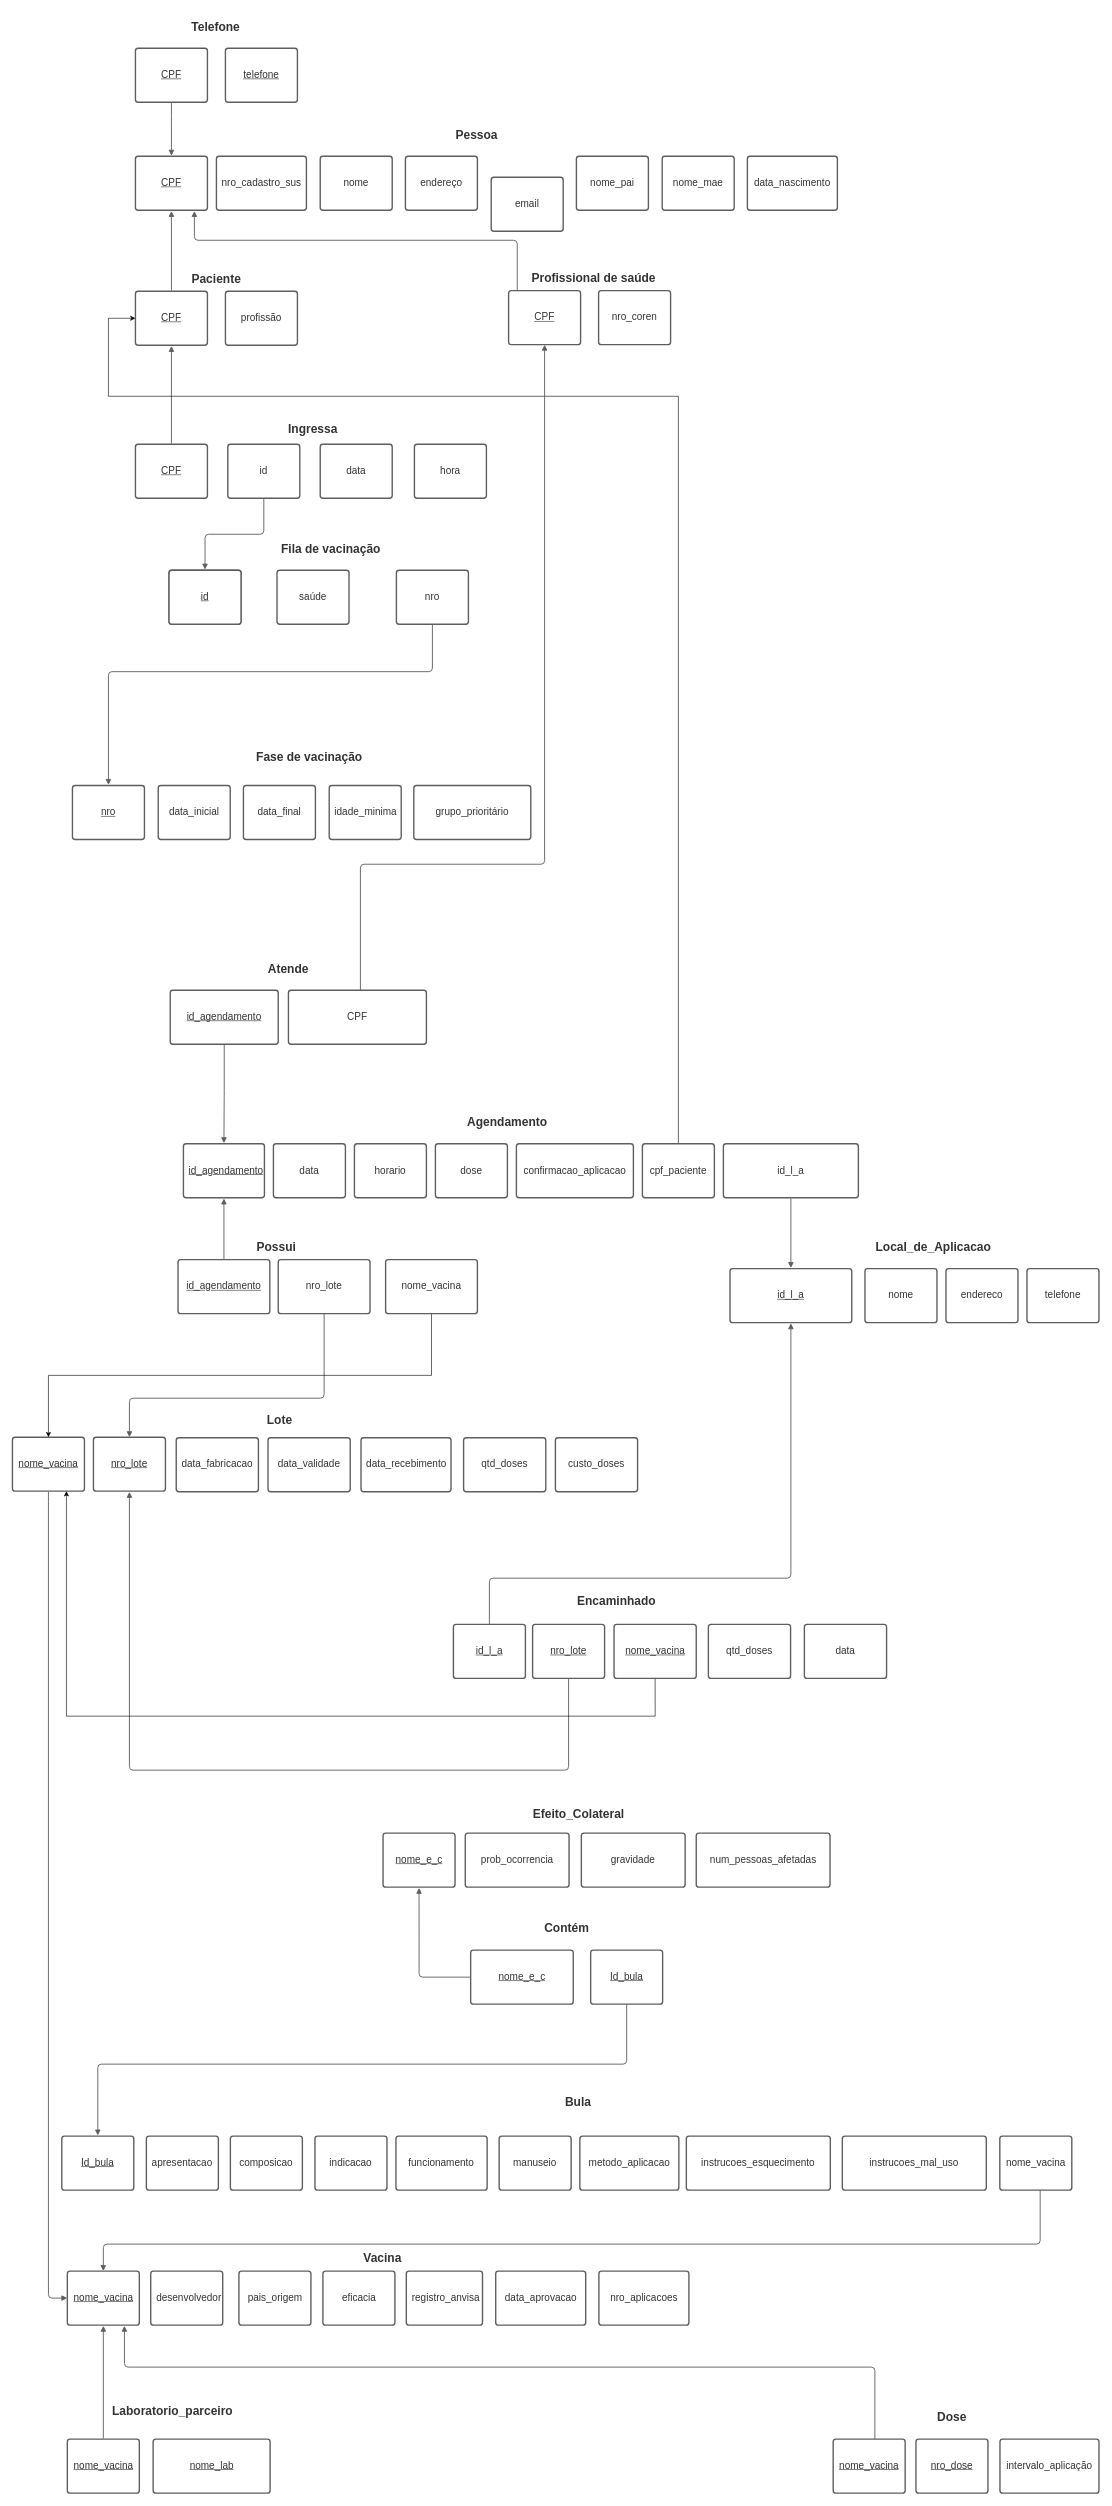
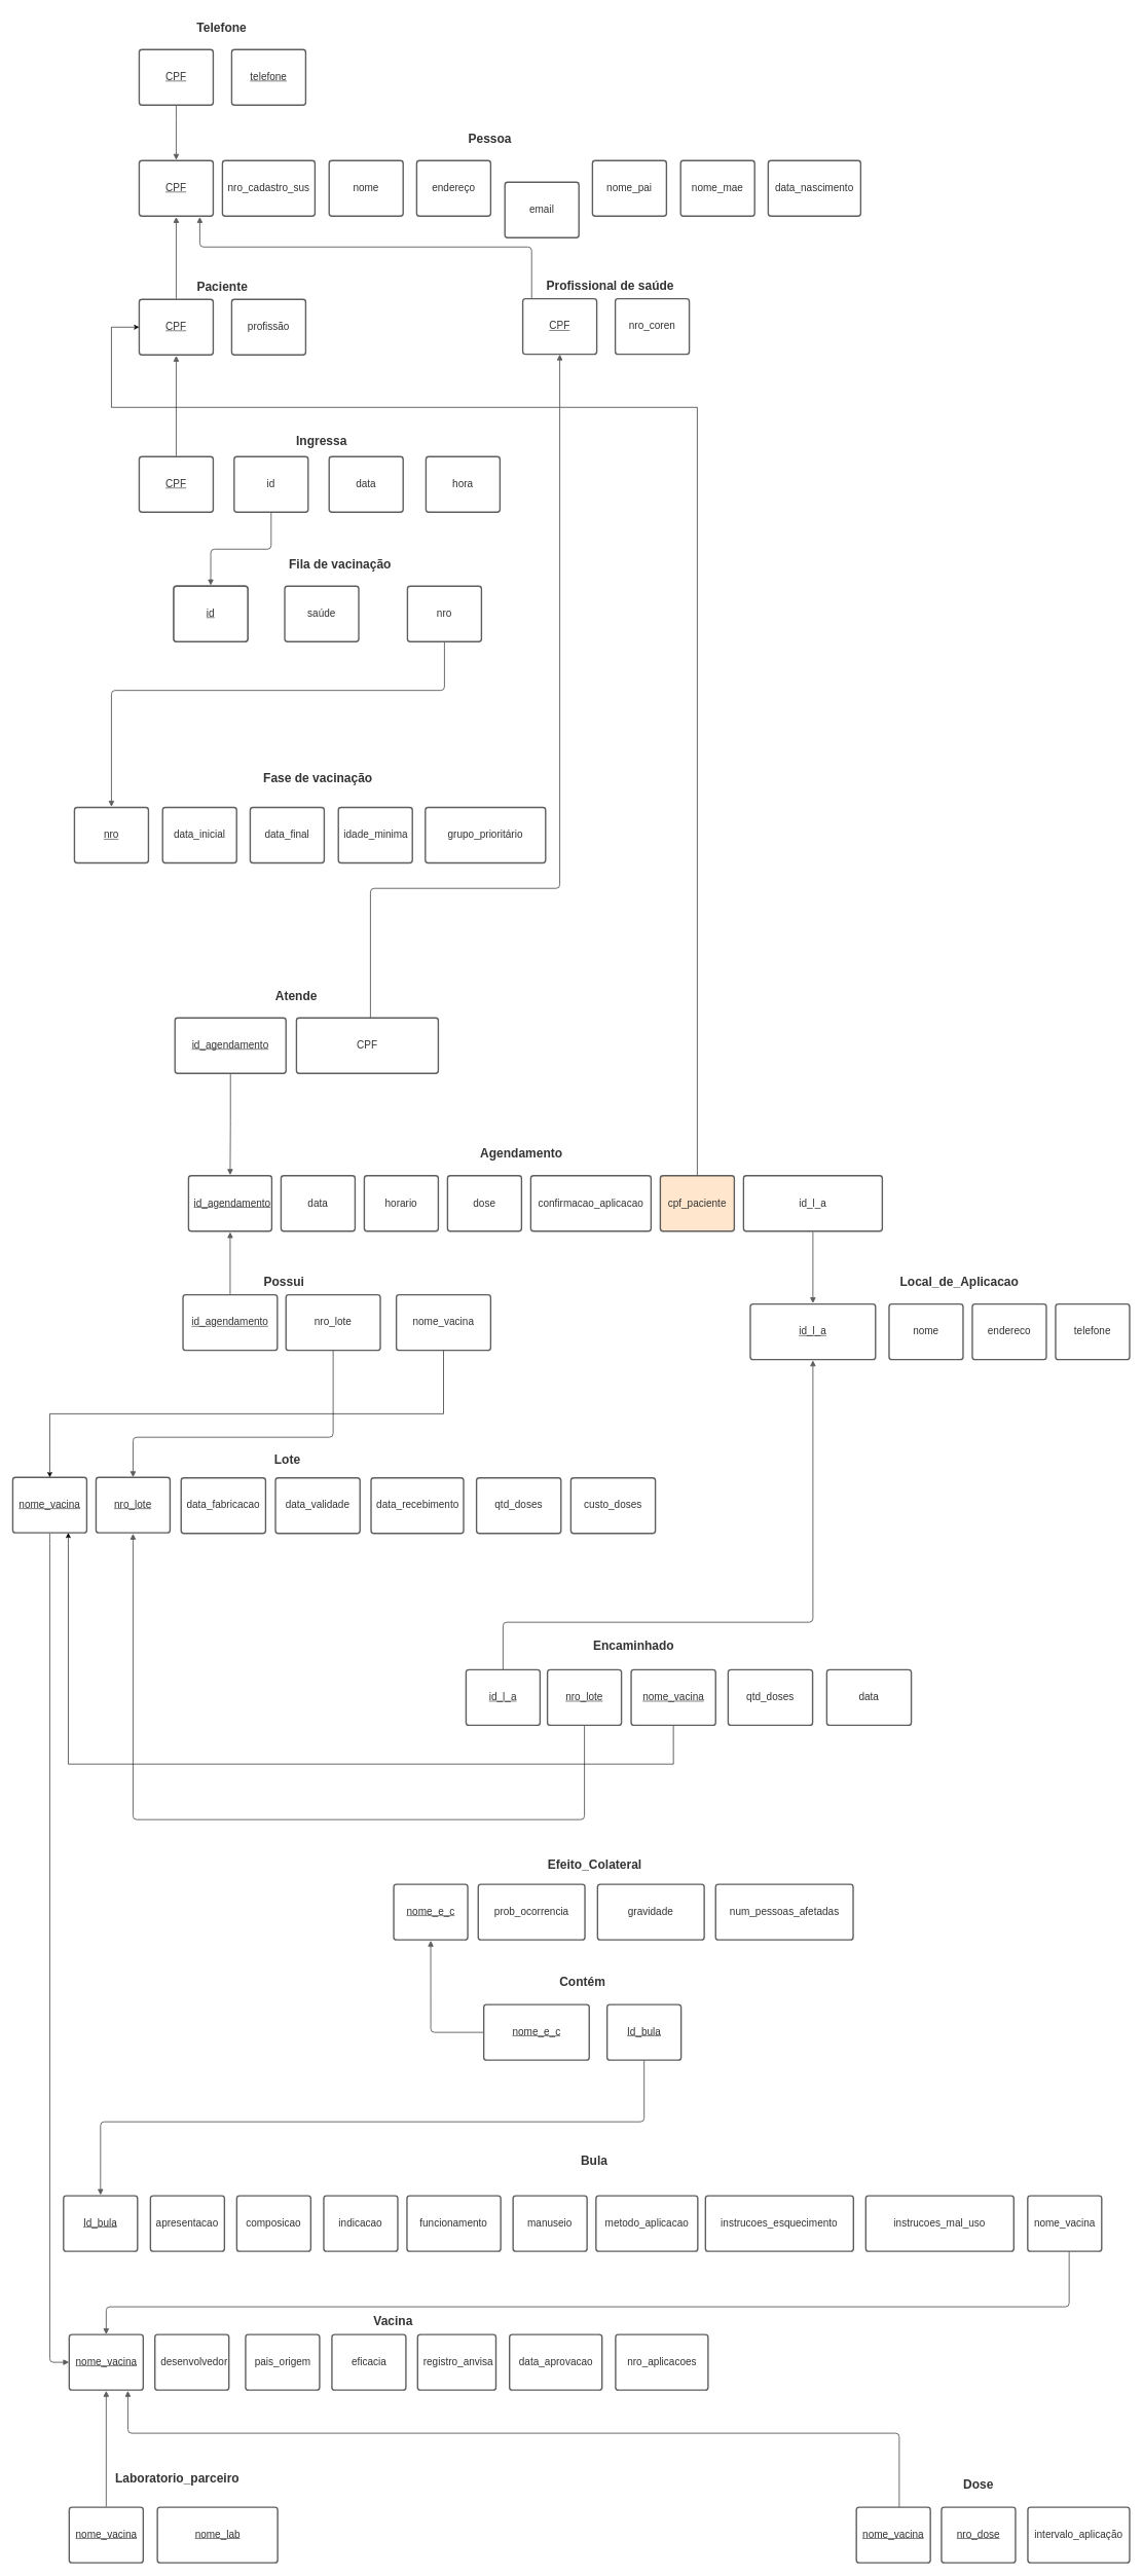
- <mxCell id="55" value="cpf_paciente" style="html=1;overflow=block;blockSpacing=1;whiteSpace=wrap;;whiteSpace=wrap;fontSize=16.7;fontColor=#333333;spacing=9;strokeColor=#5e5e5e;strokeOpacity=100;rounded=1;absoluteArcSize=1;arcSize=9;strokeWidth=2.3;" parent="1" vertex="1"><mxGeometry x="1070" y="1906" width="120" height="90" as="geometry" /></mxCell>
+ <mxCell id="55" value="cpf_paciente" style="html=1;overflow=block;blockSpacing=1;whiteSpace=wrap;whiteSpace=wrap;fontSize=16.7;fontColor=#333333;spacing=9;strokeColor=#5e5e5e;strokeOpacity=100;rounded=1;absoluteArcSize=1;arcSize=9;strokeWidth=2.3;fillColor=#ffe6cc;" parent="1" vertex="1"><mxGeometry x="1070" y="1906" width="120" height="90" as="geometry" /></mxCell>
